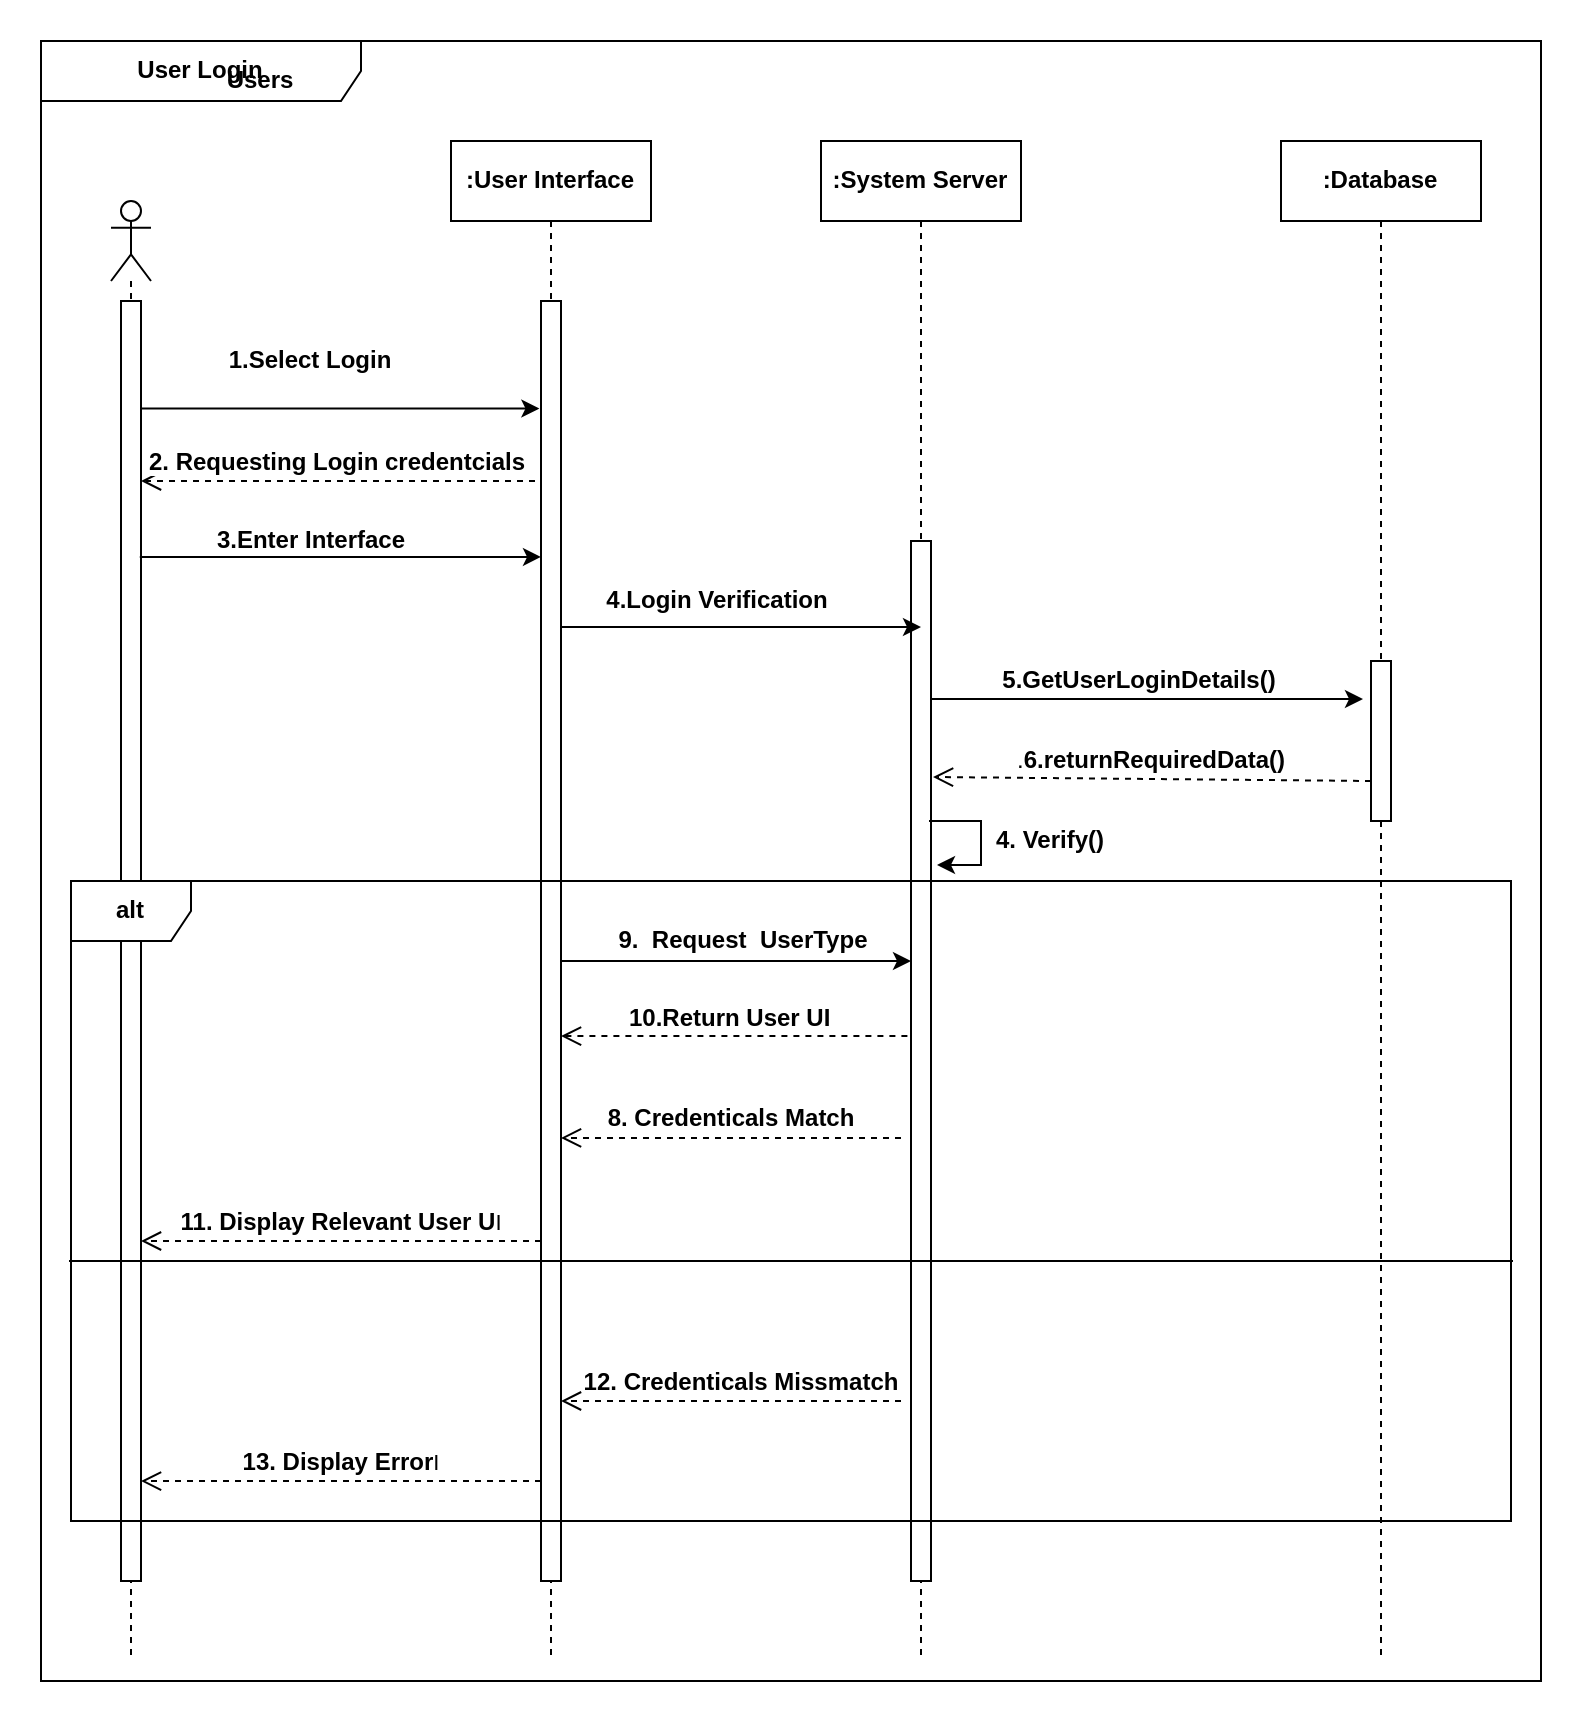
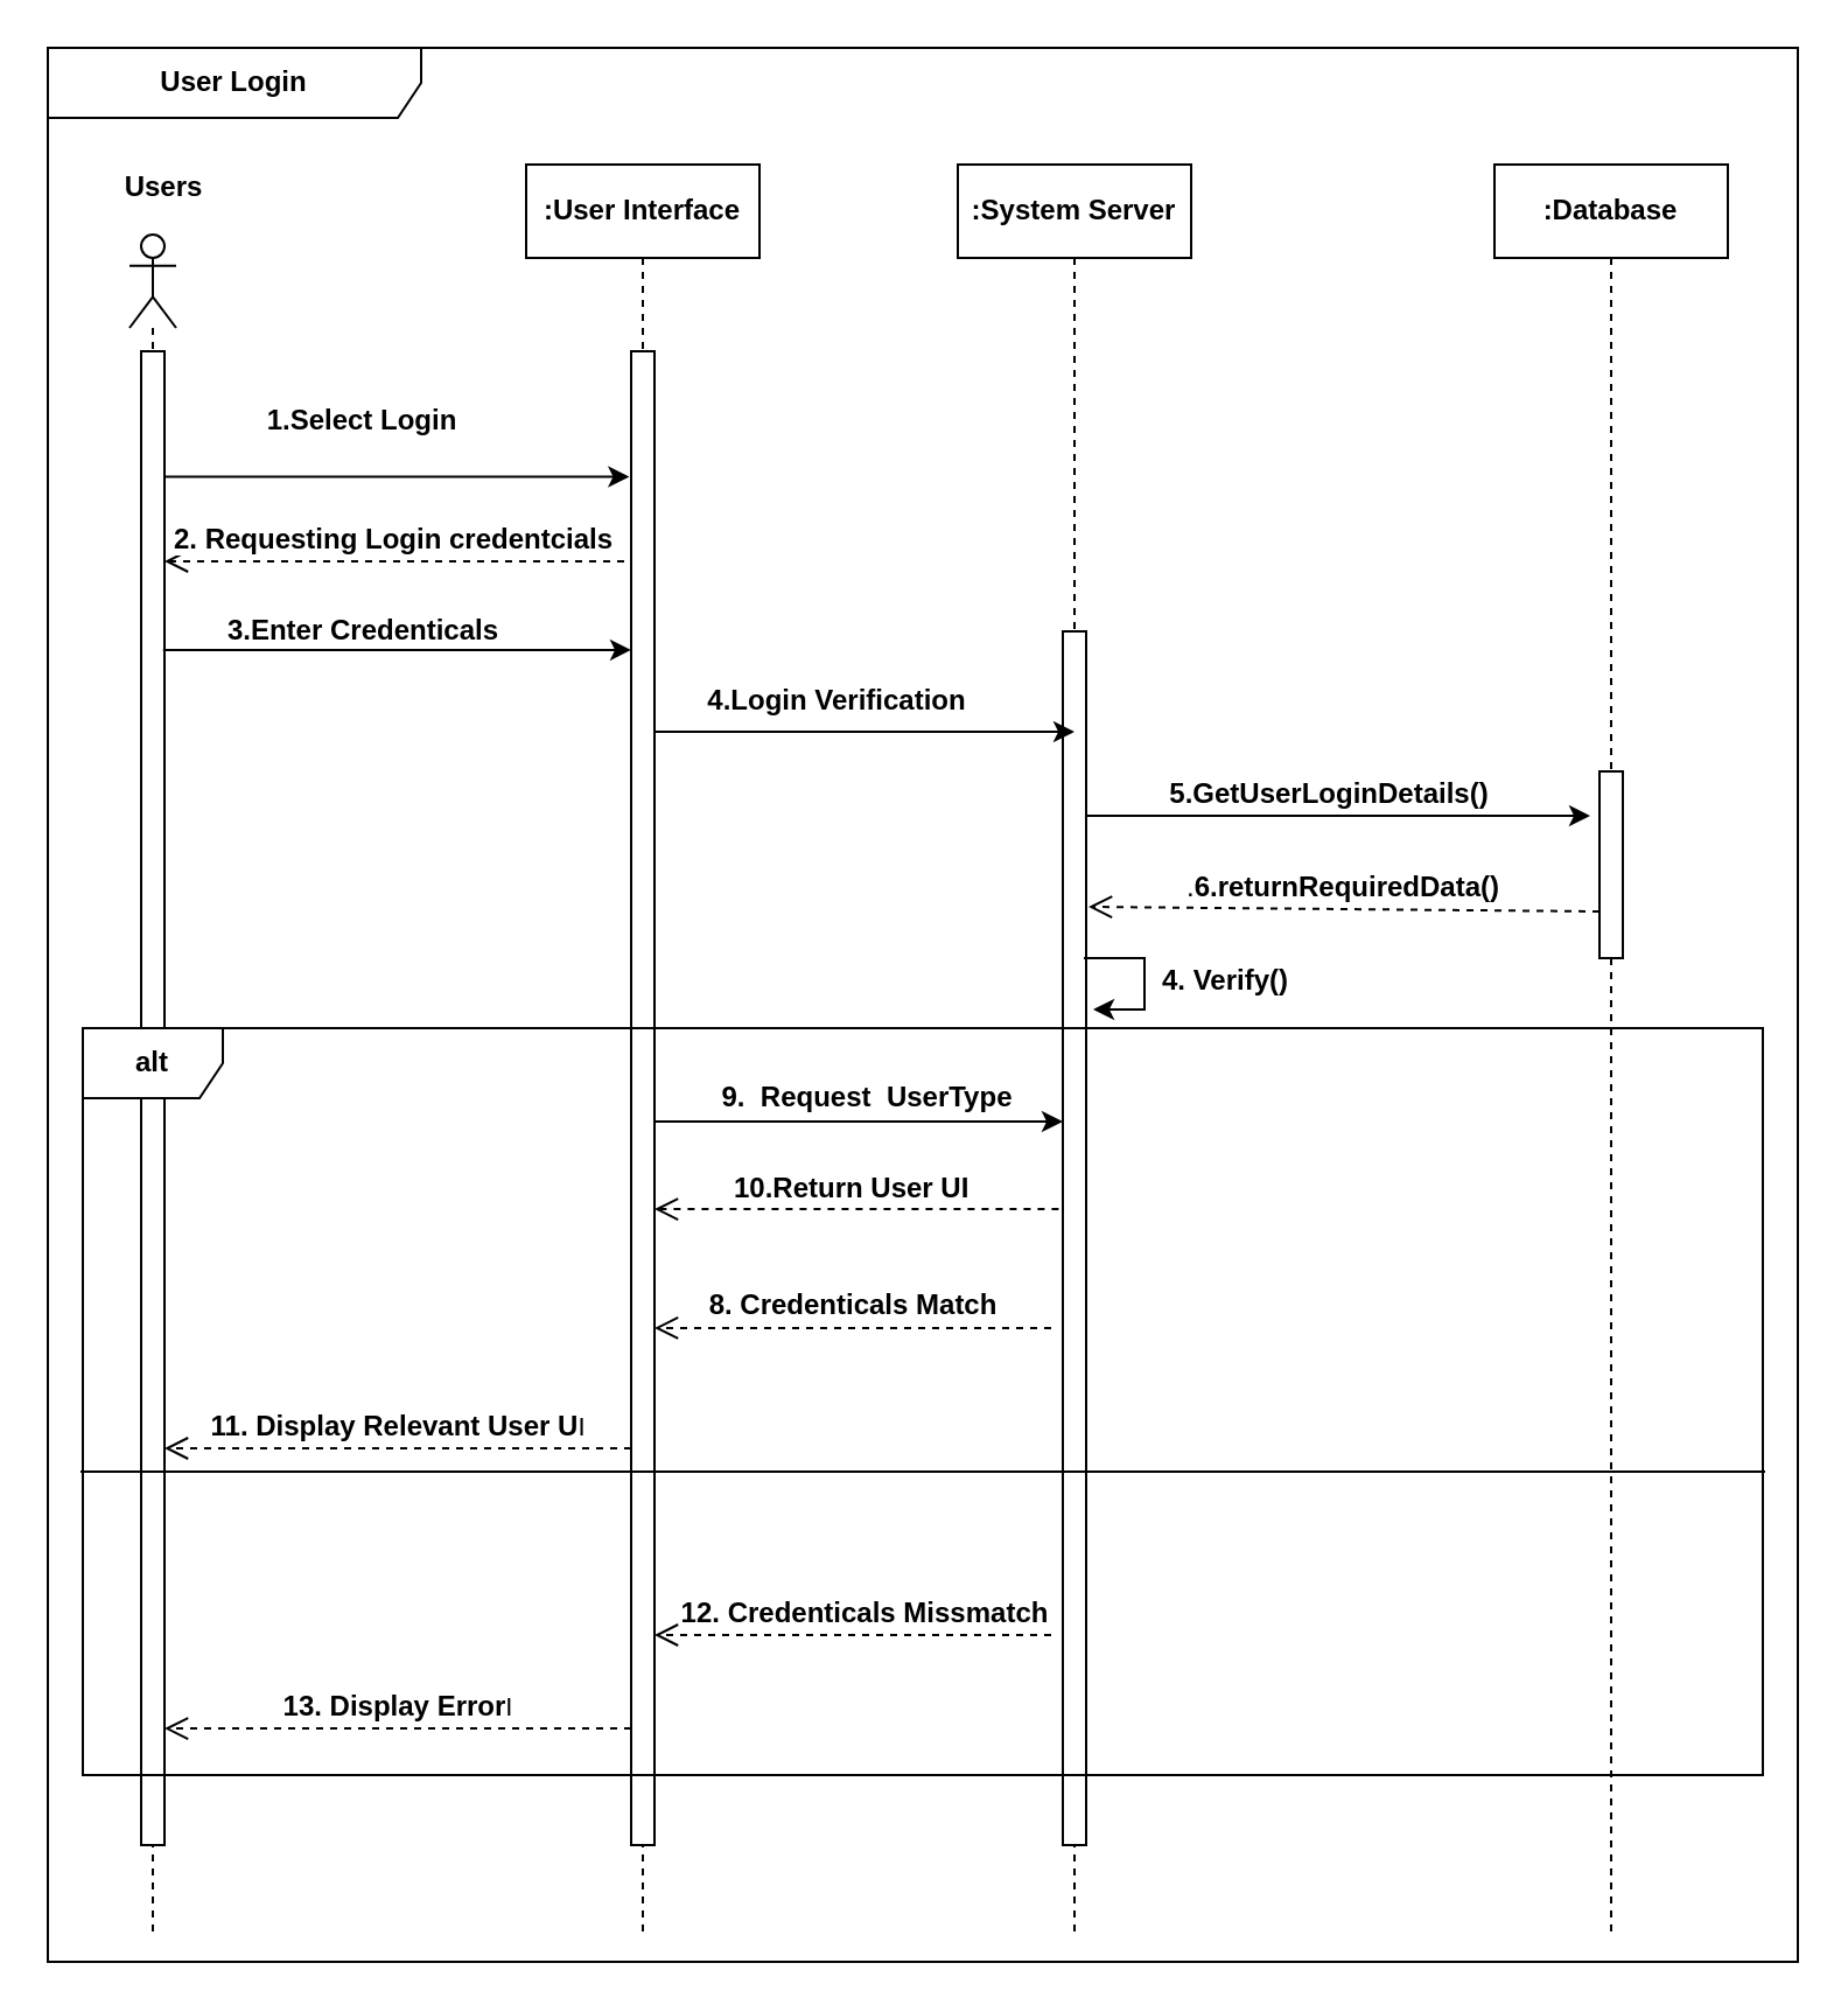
- <mxCell id="5" value="&lt;b&gt;Users&lt;/b&gt;" style="text;html=1;strokeColor=none;fillColor=none;align=center;verticalAlign=middle;whiteSpace=wrap;rounded=0;" parent="1" vertex="1"><mxGeometry x="110" y="30" width="40" height="20" as="geometry" /></mxCell>
+ <mxCell id="5" value="&lt;b&gt;Users&lt;/b&gt;" style="text;html=1;strokeColor=none;fillColor=none;align=center;verticalAlign=middle;whiteSpace=wrap;rounded=0;" parent="1" vertex="1"><mxGeometry x="50" y="70" width="40" height="20" as="geometry" /></mxCell>
- <mxCell id="16" value="&lt;b&gt;3.Enter Interface&lt;/b&gt;" style="text;html=1;strokeColor=none;fillColor=none;align=center;verticalAlign=middle;whiteSpace=wrap;rounded=0;" parent="1" vertex="1"><mxGeometry x="93.7" y="260" width="122.6" height="20" as="geometry" /></mxCell>
+ <mxCell id="16" value="&lt;b&gt;3.Enter Credenticals&lt;/b&gt;" style="text;html=1;strokeColor=none;fillColor=none;align=center;verticalAlign=middle;whiteSpace=wrap;rounded=0;" parent="1" vertex="1"><mxGeometry x="93.7" y="260" width="122.6" height="20" as="geometry" /></mxCell>
